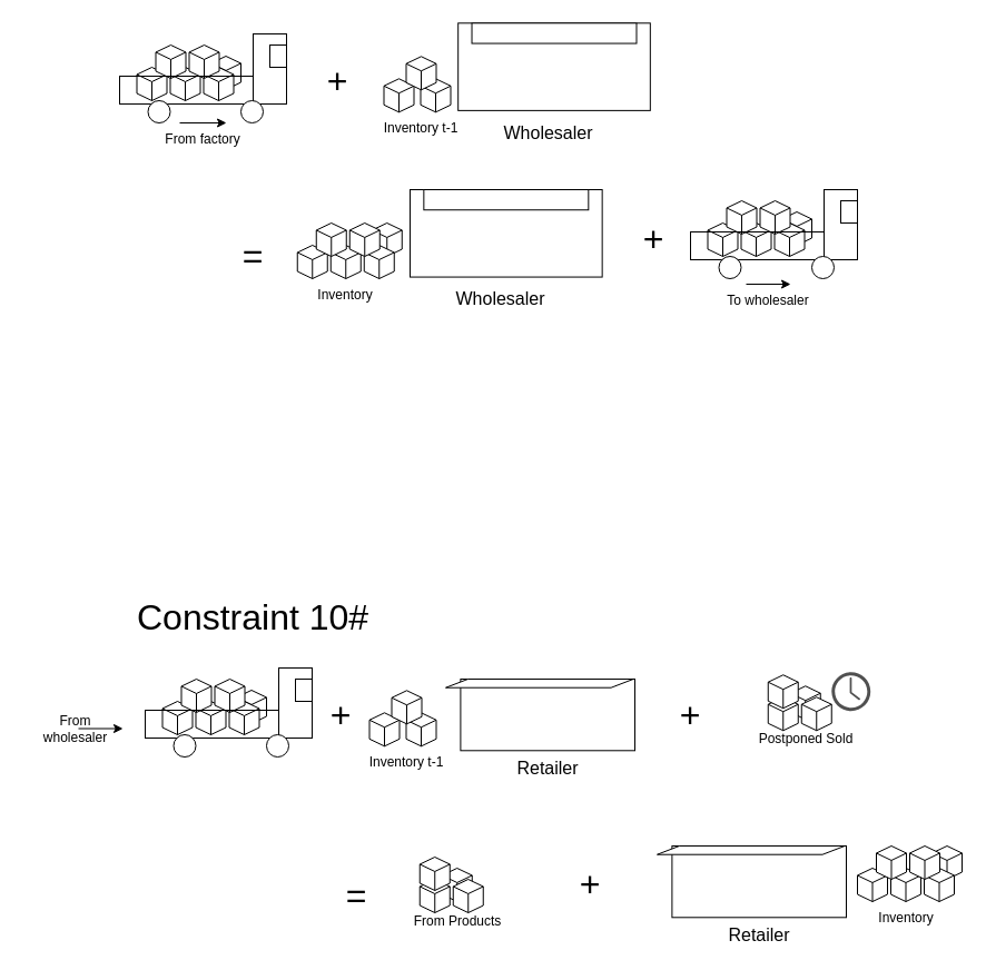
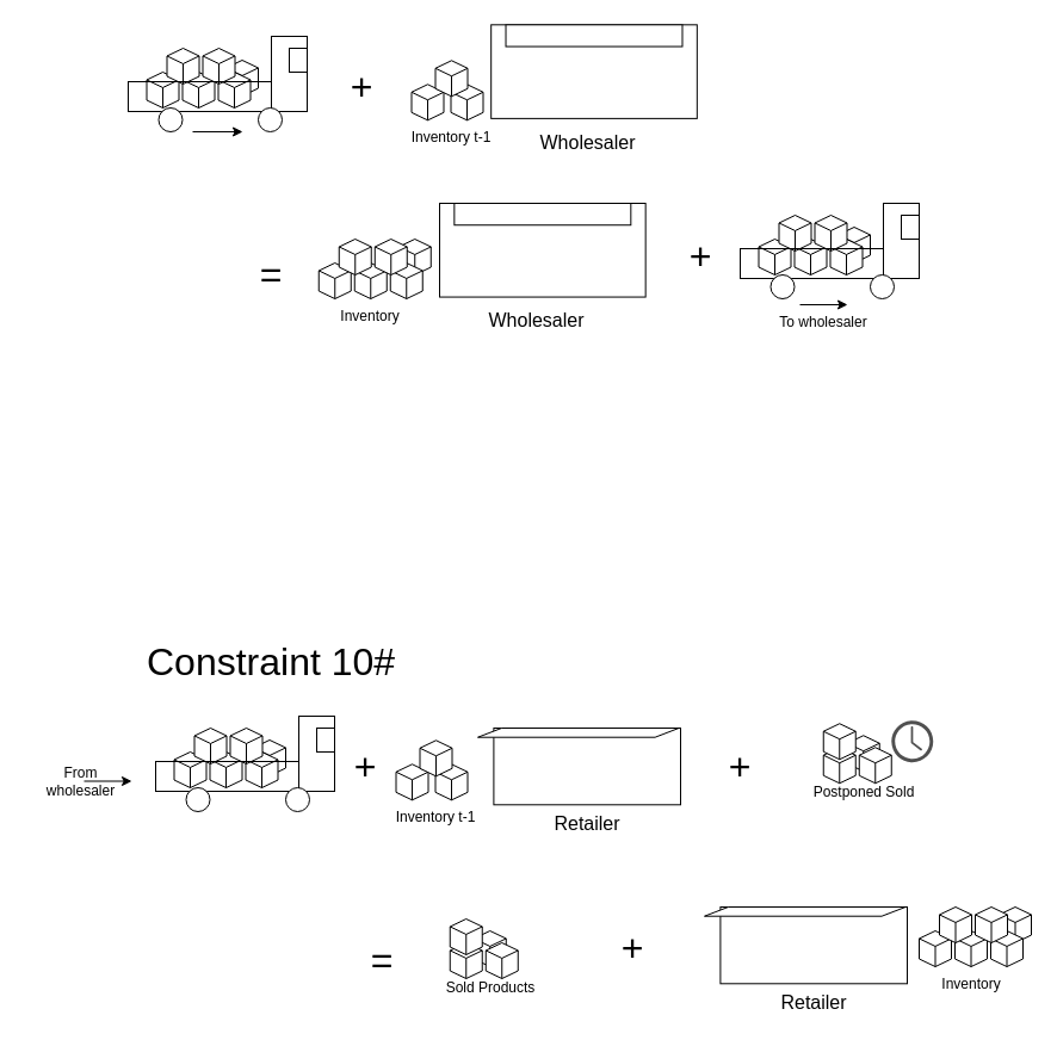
- <mxCell id="111" value="From factory" style="text;html=1;strokeColor=none;fillColor=none;align=center;verticalAlign=middle;whiteSpace=wrap;rounded=0;" vertex="1" parent="110"><mxGeometry width="140" height="30" as="geometry" /></mxCell>
- <mxCell id="71" value="From Products" style="text;html=1;strokeColor=none;fillColor=none;align=center;verticalAlign=middle;whiteSpace=wrap;rounded=0;" vertex="1" parent="66"><mxGeometry x="-10" y="43" width="122" height="30" as="geometry" /></mxCell>
+ <mxCell id="71" value="Sold Products" style="text;html=1;strokeColor=none;fillColor=none;align=center;verticalAlign=middle;whiteSpace=wrap;rounded=0;" vertex="1" parent="66"><mxGeometry x="-10" y="43" width="122" height="30" as="geometry" /></mxCell>
